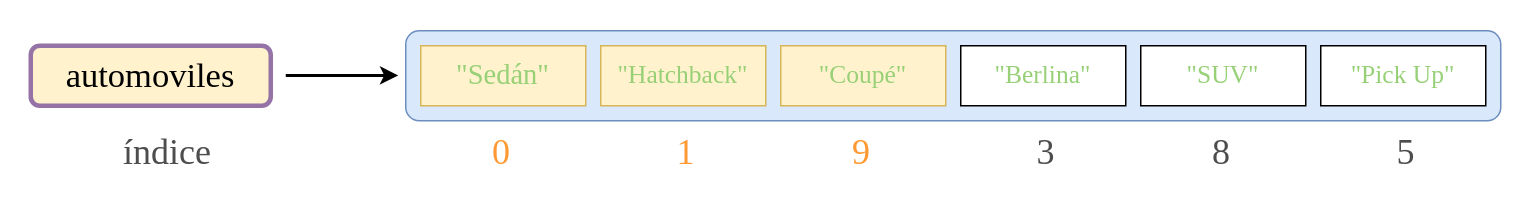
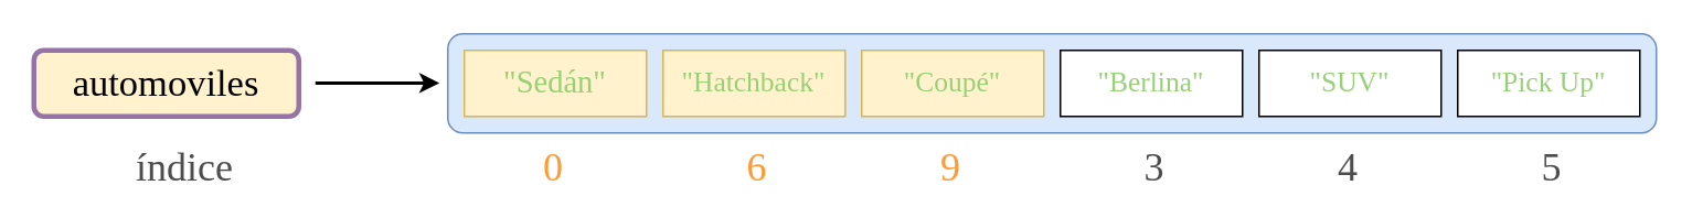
- <mxCell id="12" value="&lt;div style=&quot;text-align: center&quot;&gt;&lt;font face=&quot;cascadia code&quot; style=&quot;font-size: 24px&quot; color=&quot;#ff9933&quot;&gt;1&lt;/font&gt;&lt;/div&gt;" style="text;whiteSpace=wrap;html=1;" parent="1" vertex="1"><mxGeometry x="448.75" y="80" width="15" height="30" as="geometry" /></mxCell>
+ <mxCell id="12" value="&lt;div style=&quot;text-align: center&quot;&gt;&lt;font face=&quot;cascadia code&quot; style=&quot;font-size: 24px&quot; color=&quot;#ff9933&quot;&gt;6&lt;/font&gt;&lt;/div&gt;" style="text;whiteSpace=wrap;html=1;" parent="1" vertex="1"><mxGeometry x="448.75" y="80" width="15" height="30" as="geometry" /></mxCell>
- <mxCell id="15" value="&lt;div style=&quot;text-align: center&quot;&gt;&lt;font color=&quot;#4d4d4d&quot; face=&quot;cascadia code&quot;&gt;&lt;span style=&quot;font-size: 24px&quot;&gt;8&lt;/span&gt;&lt;/font&gt;&lt;/div&gt;" style="text;whiteSpace=wrap;html=1;" parent="1" vertex="1"><mxGeometry x="806.25" y="80" width="15" height="30" as="geometry" /></mxCell>
+ <mxCell id="15" value="&lt;div style=&quot;text-align: center&quot;&gt;&lt;font color=&quot;#4d4d4d&quot; face=&quot;cascadia code&quot;&gt;&lt;span style=&quot;font-size: 24px&quot;&gt;4&lt;/span&gt;&lt;/font&gt;&lt;/div&gt;" style="text;whiteSpace=wrap;html=1;" parent="1" vertex="1"><mxGeometry x="806.25" y="80" width="15" height="30" as="geometry" /></mxCell>
